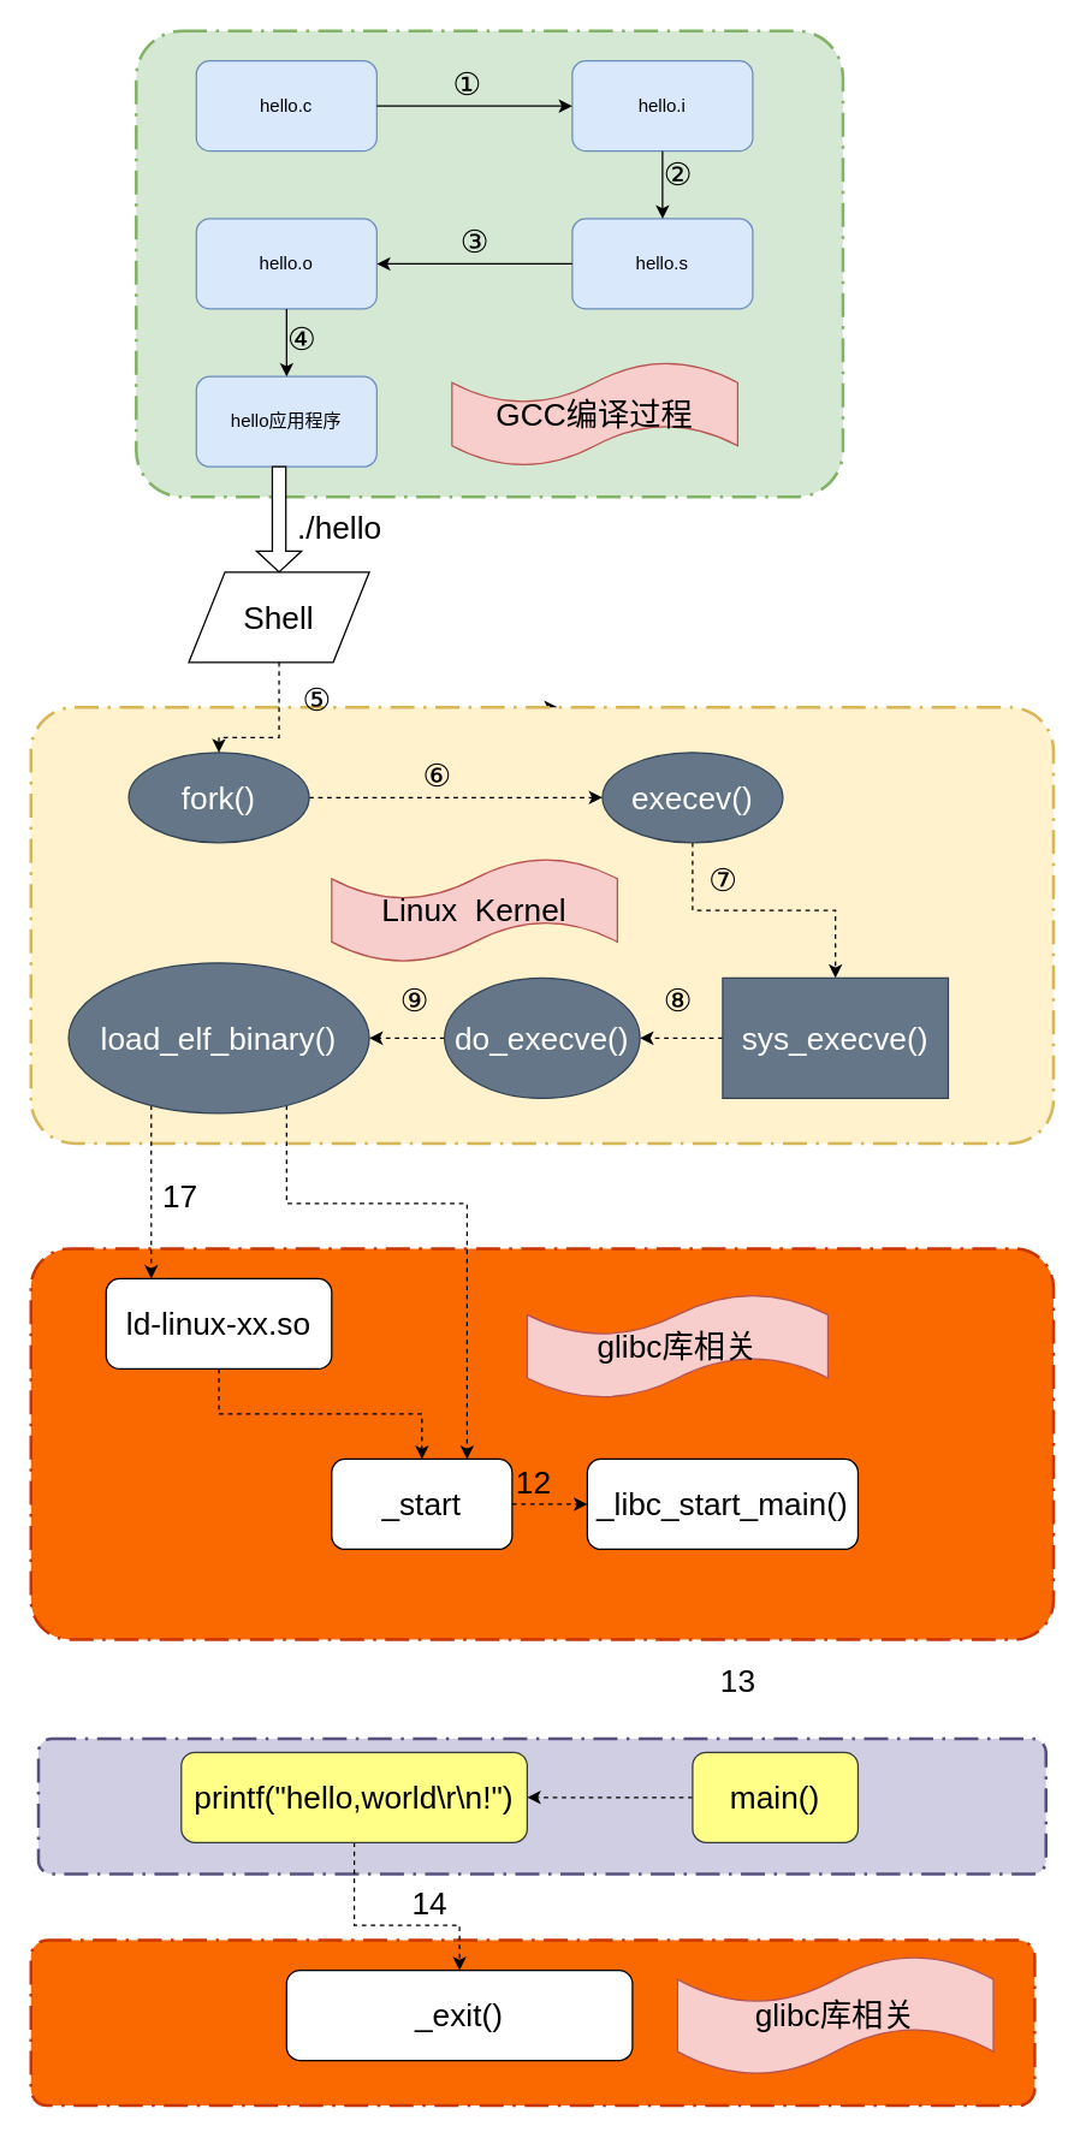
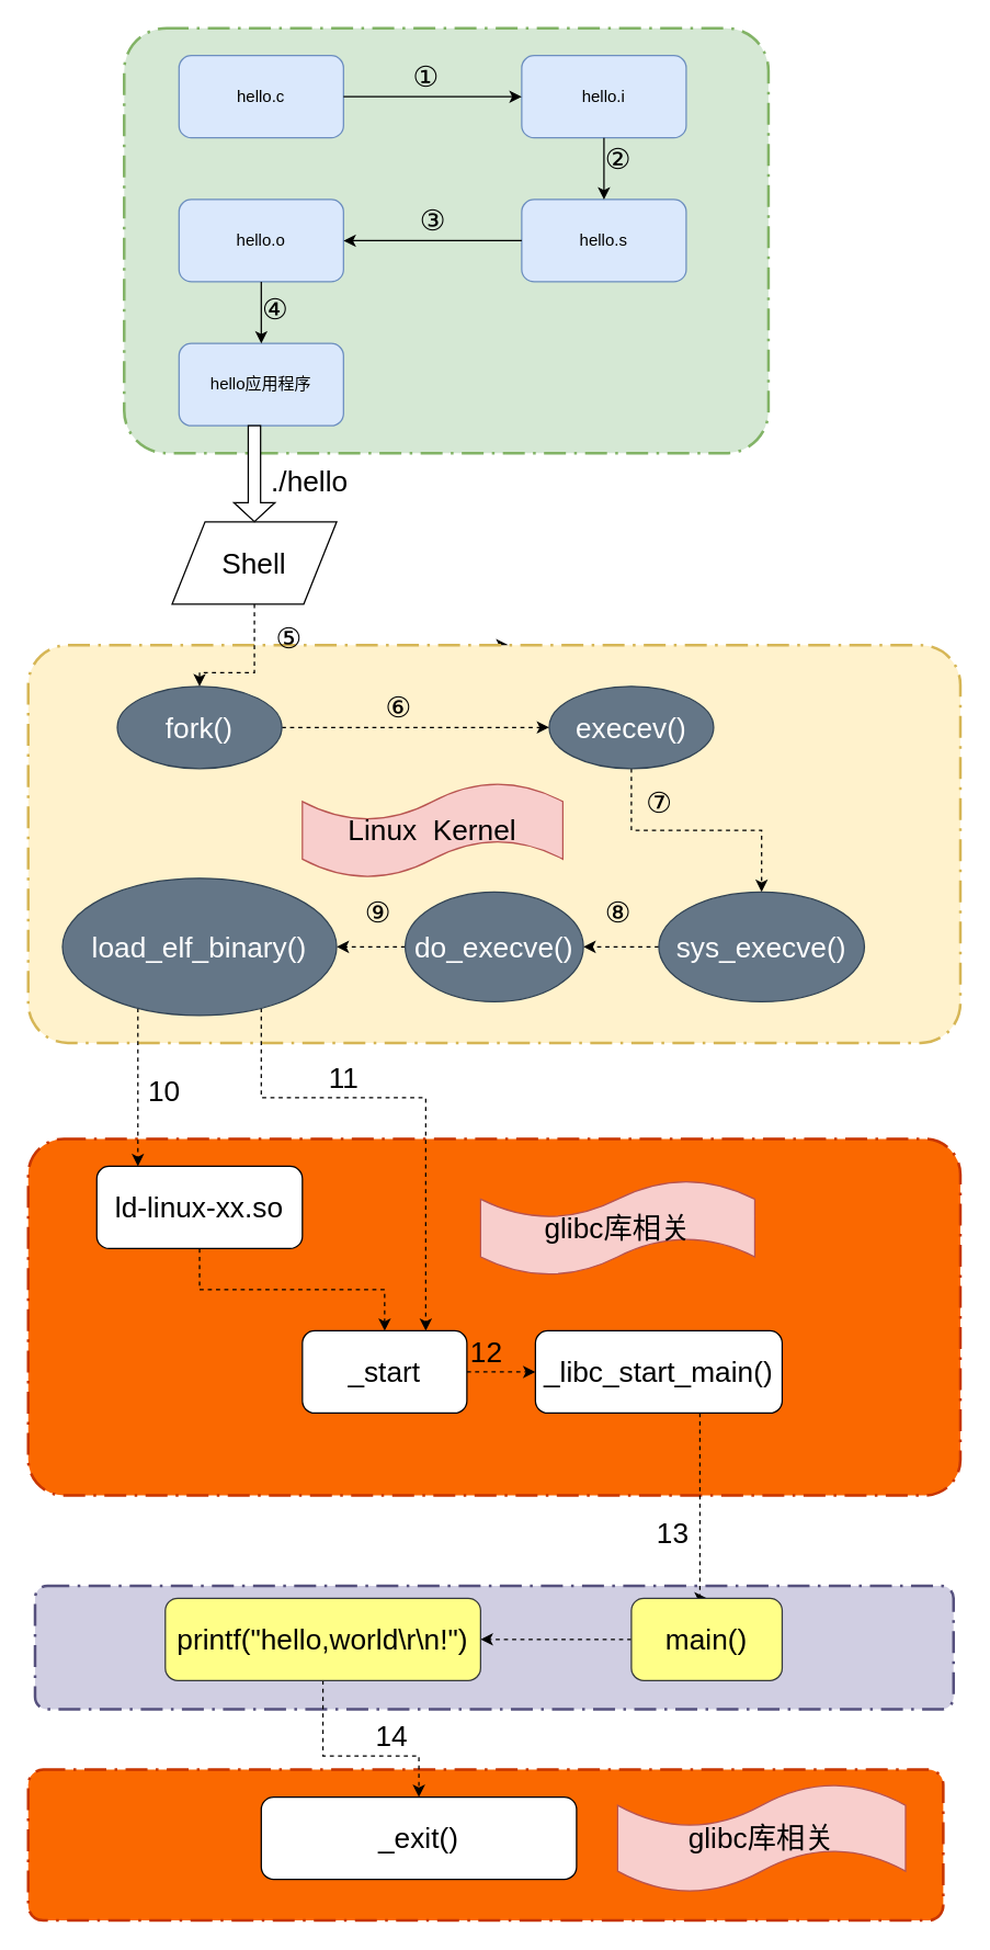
- <mxCell id="22" value="GCC编译过程" style="shape=tape;whiteSpace=wrap;html=1;fontFamily=Helvetica;fontSize=21;fontColor=#000000;align=center;strokeColor=#b85450;fillColor=#f8cecc;gradientColor=none;" parent="7" vertex="1"><mxGeometry x="170" y="200" width="190" height="70" as="geometry" /></mxCell>
- <mxCell id="27" value="sys_execve()" style="whiteSpace=wrap;html=1;fontSize=21;fillColor=#647687;strokeColor=#314354;fontColor=#ffffff;rounded=0;" parent="1" vertex="1"><mxGeometry x="480" y="650" width="150" height="80" as="geometry" /></mxCell>
+ <mxCell id="27" value="sys_execve()" style="ellipse;whiteSpace=wrap;html=1;fontSize=21;fillColor=#647687;strokeColor=#314354;fontColor=#ffffff;" parent="1" vertex="1"><mxGeometry x="480" y="650" width="150" height="80" as="geometry" /></mxCell>
+ <mxCell id="59" value="11" style="text;html=1;align=center;verticalAlign=middle;resizable=0;points=[];autosize=1;fontSize=21;" parent="1" vertex="1"><mxGeometry x="230" y="770" width="40" height="30" as="geometry" /></mxCell>
- <mxCell id="58" value="17" style="text;html=1;align=center;verticalAlign=middle;resizable=0;points=[];autosize=1;fontSize=21;" parent="1" vertex="1"><mxGeometry x="98.75" y="780" width="40" height="30" as="geometry" /></mxCell>
+ <mxCell id="58" value="10" style="text;html=1;align=center;verticalAlign=middle;resizable=0;points=[];autosize=1;fontSize=21;" parent="1" vertex="1"><mxGeometry x="98.75" y="780" width="40" height="30" as="geometry" /></mxCell>
+ <mxCell id="42" style="edgeStyle=orthogonalEdgeStyle;rounded=0;orthogonalLoop=1;jettySize=auto;html=1;entryX=0.5;entryY=0;entryDx=0;entryDy=0;dashed=1;targetPerimeterSpacing=0;fontSize=21;" parent="1" source="43" target="45" edge="1"><mxGeometry relative="1" as="geometry"><Array as="points"><mxPoint x="510" y="1050" /><mxPoint x="510" y="1050" /></Array></mxGeometry></mxCell>
